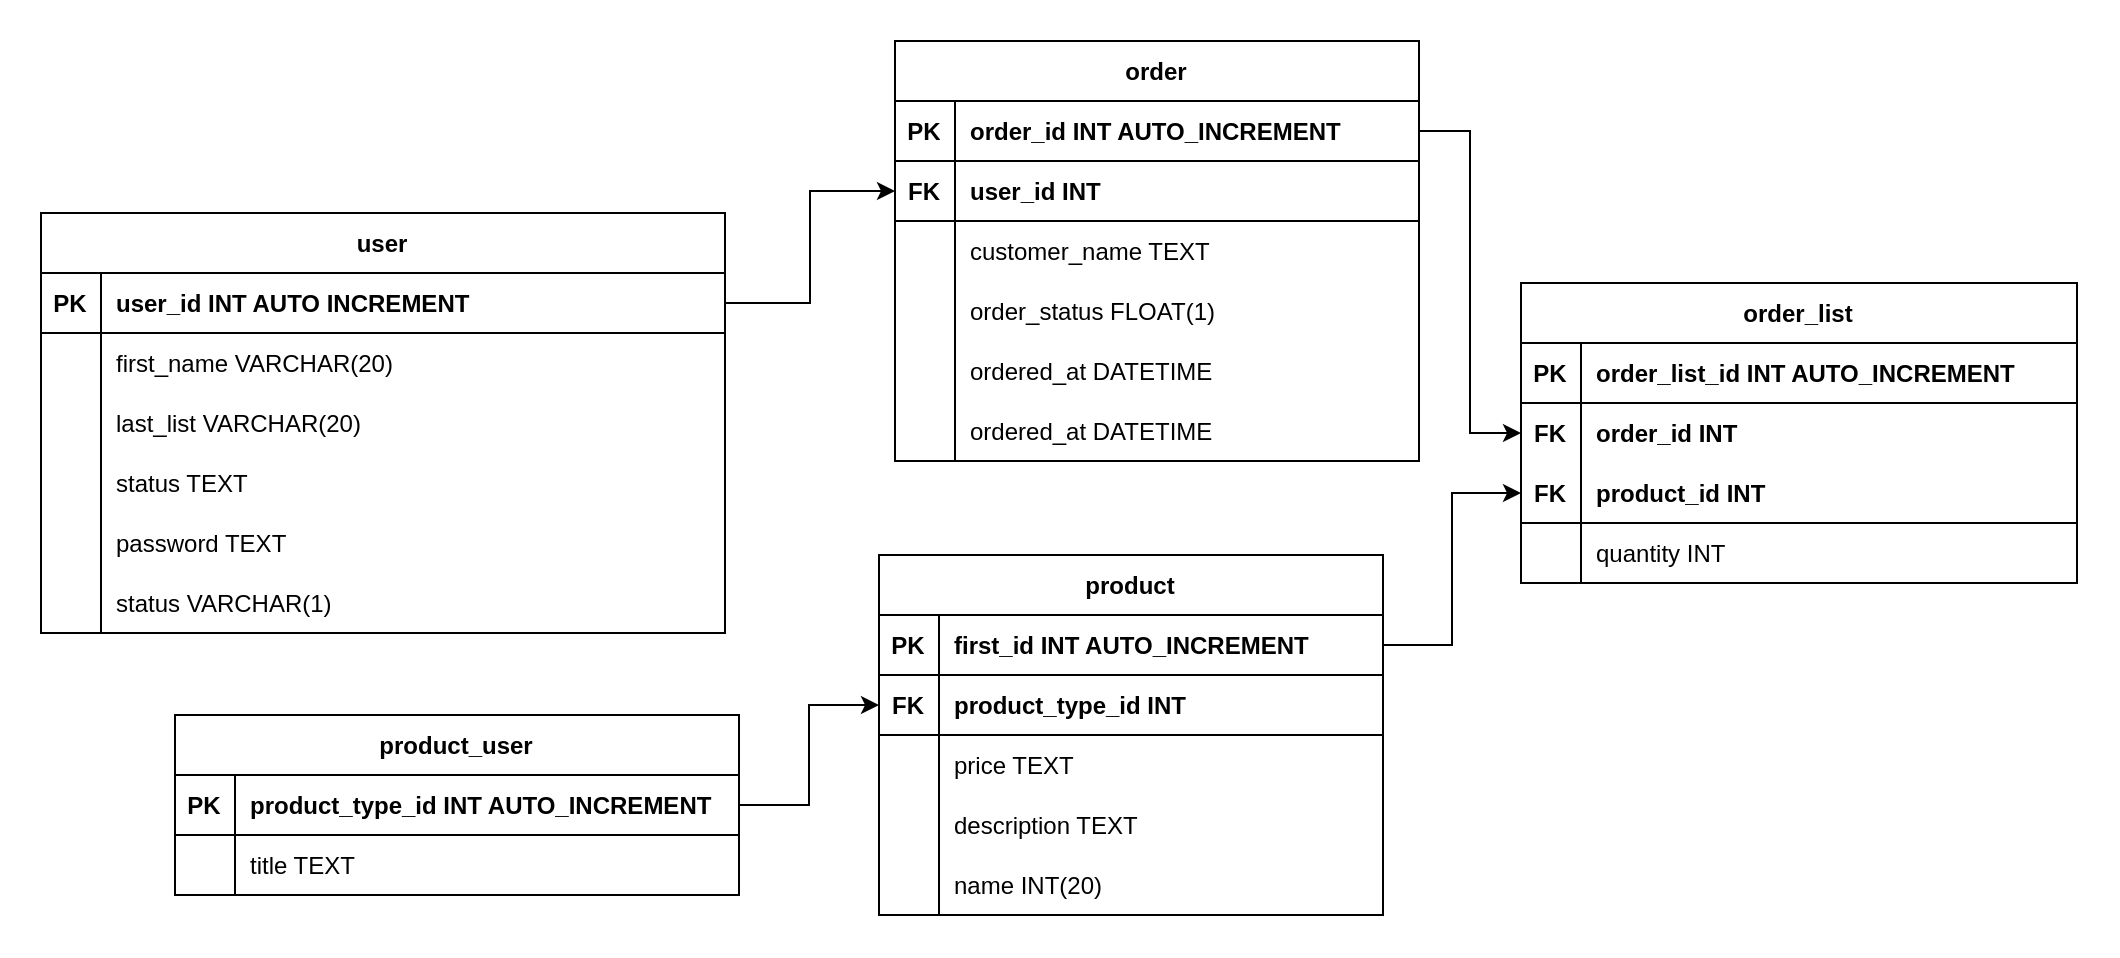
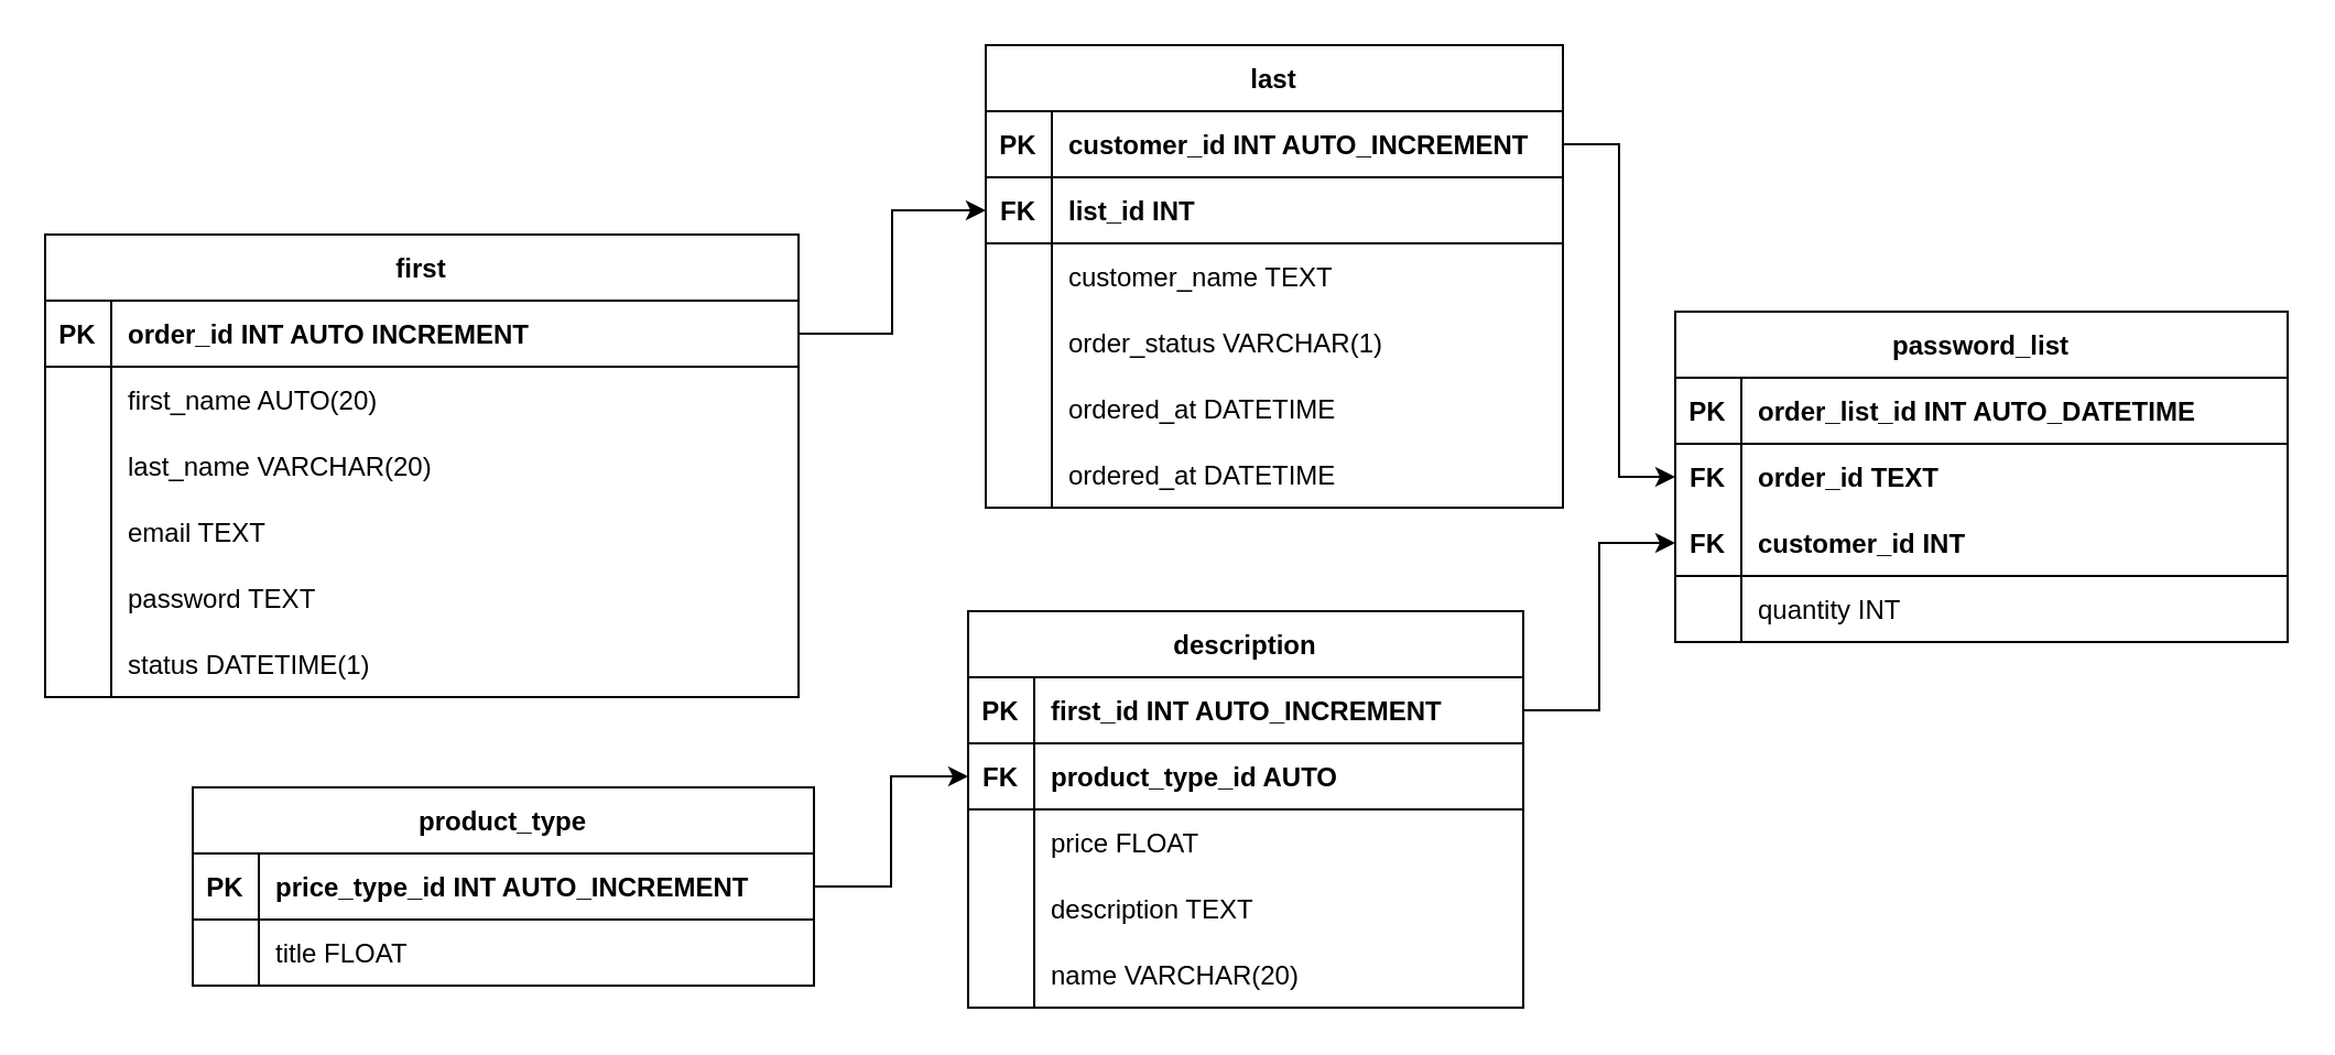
- <mxCell id="37" value="order" style="shape=table;startSize=30;container=1;collapsible=1;childLayout=tableLayout;fixedRows=1;rowLines=0;fontStyle=1;align=center;resizeLast=1;" parent="1" vertex="1"><mxGeometry x="447" y="20" width="262" height="210" as="geometry" /></mxCell>
+ <mxCell id="37" value="last" style="shape=table;startSize=30;container=1;collapsible=1;childLayout=tableLayout;fixedRows=1;rowLines=0;fontStyle=1;align=center;resizeLast=1;" parent="1" vertex="1"><mxGeometry x="447" y="20" width="262" height="210" as="geometry" /></mxCell>
- <mxCell id="40" value="order_id INT AUTO_INCREMENT" style="shape=partialRectangle;connectable=0;fillColor=none;top=0;left=0;bottom=0;right=0;align=left;spacingLeft=6;fontStyle=1;overflow=hidden;" parent="38" vertex="1"><mxGeometry x="30" width="232" height="30" as="geometry"><mxRectangle width="232" height="30" as="alternateBounds" /></mxGeometry></mxCell>
+ <mxCell id="40" value="customer_id INT AUTO_INCREMENT" style="shape=partialRectangle;connectable=0;fillColor=none;top=0;left=0;bottom=0;right=0;align=left;spacingLeft=6;fontStyle=1;overflow=hidden;" parent="38" vertex="1"><mxGeometry x="30" width="232" height="30" as="geometry"><mxRectangle width="232" height="30" as="alternateBounds" /></mxGeometry></mxCell>
- <mxCell id="43" value="user_id INT" style="shape=partialRectangle;connectable=0;fillColor=none;top=0;left=0;bottom=0;right=0;align=left;spacingLeft=6;overflow=hidden;fontStyle=1" parent="41" vertex="1"><mxGeometry x="30" width="232" height="30" as="geometry"><mxRectangle width="232" height="30" as="alternateBounds" /></mxGeometry></mxCell>
+ <mxCell id="43" value="list_id INT" style="shape=partialRectangle;connectable=0;fillColor=none;top=0;left=0;bottom=0;right=0;align=left;spacingLeft=6;overflow=hidden;fontStyle=1" parent="41" vertex="1"><mxGeometry x="30" width="232" height="30" as="geometry"><mxRectangle width="232" height="30" as="alternateBounds" /></mxGeometry></mxCell>
- <mxCell id="2" value="user" style="shape=table;startSize=30;container=1;collapsible=1;childLayout=tableLayout;fixedRows=1;rowLines=0;fontStyle=1;align=center;resizeLast=1;" parent="1" vertex="1"><mxGeometry x="20" y="106" width="342" height="210" as="geometry" /></mxCell>
+ <mxCell id="2" value="first" style="shape=table;startSize=30;container=1;collapsible=1;childLayout=tableLayout;fixedRows=1;rowLines=0;fontStyle=1;align=center;resizeLast=1;" parent="1" vertex="1"><mxGeometry x="20" y="106" width="342" height="210" as="geometry" /></mxCell>
- <mxCell id="5" value="user_id INT AUTO INCREMENT " style="shape=partialRectangle;connectable=0;fillColor=none;top=0;left=0;bottom=0;right=0;align=left;spacingLeft=6;fontStyle=1;overflow=hidden;" parent="3" vertex="1"><mxGeometry x="30" width="312" height="30" as="geometry"><mxRectangle width="312" height="30" as="alternateBounds" /></mxGeometry></mxCell>
+ <mxCell id="5" value="order_id INT AUTO INCREMENT " style="shape=partialRectangle;connectable=0;fillColor=none;top=0;left=0;bottom=0;right=0;align=left;spacingLeft=6;fontStyle=1;overflow=hidden;" parent="3" vertex="1"><mxGeometry x="30" width="312" height="30" as="geometry"><mxRectangle width="312" height="30" as="alternateBounds" /></mxGeometry></mxCell>
- <mxCell id="49" value="order_status FLOAT(1)" style="shape=partialRectangle;connectable=0;fillColor=none;top=0;left=0;bottom=0;right=0;align=left;spacingLeft=6;overflow=hidden;" parent="47" vertex="1"><mxGeometry x="30" width="232" height="30" as="geometry"><mxRectangle width="232" height="30" as="alternateBounds" /></mxGeometry></mxCell>
+ <mxCell id="49" value="order_status VARCHAR(1)" style="shape=partialRectangle;connectable=0;fillColor=none;top=0;left=0;bottom=0;right=0;align=left;spacingLeft=6;overflow=hidden;" parent="47" vertex="1"><mxGeometry x="30" width="232" height="30" as="geometry"><mxRectangle width="232" height="30" as="alternateBounds" /></mxGeometry></mxCell>
- <mxCell id="56" value="order_list" style="shape=table;startSize=30;container=1;collapsible=1;childLayout=tableLayout;fixedRows=1;rowLines=0;fontStyle=1;align=center;resizeLast=1;" parent="1" vertex="1"><mxGeometry x="760" y="141" width="278" height="150" as="geometry" /></mxCell>
+ <mxCell id="56" value="password_list" style="shape=table;startSize=30;container=1;collapsible=1;childLayout=tableLayout;fixedRows=1;rowLines=0;fontStyle=1;align=center;resizeLast=1;" parent="1" vertex="1"><mxGeometry x="760" y="141" width="278" height="150" as="geometry" /></mxCell>
- <mxCell id="8" value="first_name VARCHAR(20)" style="shape=partialRectangle;connectable=0;fillColor=none;top=0;left=0;bottom=0;right=0;align=left;spacingLeft=6;overflow=hidden;" parent="6" vertex="1"><mxGeometry x="30" width="312" height="30" as="geometry"><mxRectangle width="312" height="30" as="alternateBounds" /></mxGeometry></mxCell>
+ <mxCell id="8" value="first_name AUTO(20)" style="shape=partialRectangle;connectable=0;fillColor=none;top=0;left=0;bottom=0;right=0;align=left;spacingLeft=6;overflow=hidden;" parent="6" vertex="1"><mxGeometry x="30" width="312" height="30" as="geometry"><mxRectangle width="312" height="30" as="alternateBounds" /></mxGeometry></mxCell>
- <mxCell id="59" value="order_list_id INT AUTO_INCREMENT" style="shape=partialRectangle;connectable=0;fillColor=none;top=0;left=0;bottom=0;right=0;align=left;spacingLeft=6;fontStyle=1;overflow=hidden;" parent="57" vertex="1"><mxGeometry x="30" width="248" height="30" as="geometry"><mxRectangle width="248" height="30" as="alternateBounds" /></mxGeometry></mxCell>
+ <mxCell id="59" value="order_list_id INT AUTO_DATETIME" style="shape=partialRectangle;connectable=0;fillColor=none;top=0;left=0;bottom=0;right=0;align=left;spacingLeft=6;fontStyle=1;overflow=hidden;" parent="57" vertex="1"><mxGeometry x="30" width="248" height="30" as="geometry"><mxRectangle width="248" height="30" as="alternateBounds" /></mxGeometry></mxCell>
- <mxCell id="11" value="last_list VARCHAR(20)" style="shape=partialRectangle;connectable=0;fillColor=none;top=0;left=0;bottom=0;right=0;align=left;spacingLeft=6;overflow=hidden;" parent="9" vertex="1"><mxGeometry x="30" width="312" height="30" as="geometry"><mxRectangle width="312" height="30" as="alternateBounds" /></mxGeometry></mxCell>
+ <mxCell id="11" value="last_name VARCHAR(20)" style="shape=partialRectangle;connectable=0;fillColor=none;top=0;left=0;bottom=0;right=0;align=left;spacingLeft=6;overflow=hidden;" parent="9" vertex="1"><mxGeometry x="30" width="312" height="30" as="geometry"><mxRectangle width="312" height="30" as="alternateBounds" /></mxGeometry></mxCell>
- <mxCell id="62" value="order_id INT" style="shape=partialRectangle;connectable=0;fillColor=none;top=0;left=0;bottom=0;right=0;align=left;spacingLeft=6;overflow=hidden;fontStyle=1" parent="60" vertex="1"><mxGeometry x="30" width="248" height="30" as="geometry"><mxRectangle width="248" height="30" as="alternateBounds" /></mxGeometry></mxCell>
+ <mxCell id="62" value="order_id TEXT" style="shape=partialRectangle;connectable=0;fillColor=none;top=0;left=0;bottom=0;right=0;align=left;spacingLeft=6;overflow=hidden;fontStyle=1" parent="60" vertex="1"><mxGeometry x="30" width="248" height="30" as="geometry"><mxRectangle width="248" height="30" as="alternateBounds" /></mxGeometry></mxCell>
- <mxCell id="14" value="status TEXT" style="shape=partialRectangle;connectable=0;fillColor=none;top=0;left=0;bottom=0;right=0;align=left;spacingLeft=6;overflow=hidden;" parent="12" vertex="1"><mxGeometry x="30" width="312" height="30" as="geometry"><mxRectangle width="312" height="30" as="alternateBounds" /></mxGeometry></mxCell>
+ <mxCell id="14" value="email TEXT" style="shape=partialRectangle;connectable=0;fillColor=none;top=0;left=0;bottom=0;right=0;align=left;spacingLeft=6;overflow=hidden;" parent="12" vertex="1"><mxGeometry x="30" width="312" height="30" as="geometry"><mxRectangle width="312" height="30" as="alternateBounds" /></mxGeometry></mxCell>
- <mxCell id="65" value="product_id INT" style="shape=partialRectangle;connectable=0;fillColor=none;top=0;left=0;bottom=0;right=0;align=left;spacingLeft=6;overflow=hidden;fontStyle=1" parent="63" vertex="1"><mxGeometry x="30" width="248" height="30" as="geometry"><mxRectangle width="248" height="30" as="alternateBounds" /></mxGeometry></mxCell>
+ <mxCell id="65" value="customer_id INT" style="shape=partialRectangle;connectable=0;fillColor=none;top=0;left=0;bottom=0;right=0;align=left;spacingLeft=6;overflow=hidden;fontStyle=1" parent="63" vertex="1"><mxGeometry x="30" width="248" height="30" as="geometry"><mxRectangle width="248" height="30" as="alternateBounds" /></mxGeometry></mxCell>
- <mxCell id="21" value="product" style="shape=table;startSize=30;container=1;collapsible=1;childLayout=tableLayout;fixedRows=1;rowLines=0;fontStyle=1;align=center;resizeLast=1;" parent="1" vertex="1"><mxGeometry x="439" y="277" width="252" height="180" as="geometry" /></mxCell>
+ <mxCell id="21" value="description" style="shape=table;startSize=30;container=1;collapsible=1;childLayout=tableLayout;fixedRows=1;rowLines=0;fontStyle=1;align=center;resizeLast=1;" parent="1" vertex="1"><mxGeometry x="439" y="277" width="252" height="180" as="geometry" /></mxCell>
- <mxCell id="20" value="status VARCHAR(1)" style="shape=partialRectangle;connectable=0;fillColor=none;top=0;left=0;bottom=0;right=0;align=left;spacingLeft=6;overflow=hidden;" parent="18" vertex="1"><mxGeometry x="30" width="312" height="30" as="geometry"><mxRectangle width="312" height="30" as="alternateBounds" /></mxGeometry></mxCell>
+ <mxCell id="20" value="status DATETIME(1)" style="shape=partialRectangle;connectable=0;fillColor=none;top=0;left=0;bottom=0;right=0;align=left;spacingLeft=6;overflow=hidden;" parent="18" vertex="1"><mxGeometry x="30" width="312" height="30" as="geometry"><mxRectangle width="312" height="30" as="alternateBounds" /></mxGeometry></mxCell>
- <mxCell id="27" value="product_type_id INT" style="shape=partialRectangle;connectable=0;fillColor=none;top=0;left=0;bottom=0;right=0;align=left;spacingLeft=6;overflow=hidden;fontStyle=1" parent="25" vertex="1"><mxGeometry x="30" width="222" height="30" as="geometry"><mxRectangle width="222" height="30" as="alternateBounds" /></mxGeometry></mxCell>
+ <mxCell id="27" value="product_type_id AUTO" style="shape=partialRectangle;connectable=0;fillColor=none;top=0;left=0;bottom=0;right=0;align=left;spacingLeft=6;overflow=hidden;fontStyle=1" parent="25" vertex="1"><mxGeometry x="30" width="222" height="30" as="geometry"><mxRectangle width="222" height="30" as="alternateBounds" /></mxGeometry></mxCell>
- <mxCell id="72" value="product_user" style="shape=table;startSize=30;container=1;collapsible=1;childLayout=tableLayout;fixedRows=1;rowLines=0;fontStyle=1;align=center;resizeLast=1;" parent="1" vertex="1"><mxGeometry x="87" y="357" width="282" height="90" as="geometry" /></mxCell>
+ <mxCell id="72" value="product_type" style="shape=table;startSize=30;container=1;collapsible=1;childLayout=tableLayout;fixedRows=1;rowLines=0;fontStyle=1;align=center;resizeLast=1;" parent="1" vertex="1"><mxGeometry x="87" y="357" width="282" height="90" as="geometry" /></mxCell>
- <mxCell id="30" value="price TEXT" style="shape=partialRectangle;connectable=0;fillColor=none;top=0;left=0;bottom=0;right=0;align=left;spacingLeft=6;overflow=hidden;" parent="28" vertex="1"><mxGeometry x="30" width="222" height="30" as="geometry"><mxRectangle width="222" height="30" as="alternateBounds" /></mxGeometry></mxCell>
+ <mxCell id="30" value="price FLOAT" style="shape=partialRectangle;connectable=0;fillColor=none;top=0;left=0;bottom=0;right=0;align=left;spacingLeft=6;overflow=hidden;" parent="28" vertex="1"><mxGeometry x="30" width="222" height="30" as="geometry"><mxRectangle width="222" height="30" as="alternateBounds" /></mxGeometry></mxCell>
- <mxCell id="75" value="product_type_id INT AUTO_INCREMENT" style="shape=partialRectangle;connectable=0;fillColor=none;top=0;left=0;bottom=0;right=0;align=left;spacingLeft=6;fontStyle=1;overflow=hidden;" parent="73" vertex="1"><mxGeometry x="30" width="252" height="30" as="geometry"><mxRectangle width="252" height="30" as="alternateBounds" /></mxGeometry></mxCell>
+ <mxCell id="75" value="price_type_id INT AUTO_INCREMENT" style="shape=partialRectangle;connectable=0;fillColor=none;top=0;left=0;bottom=0;right=0;align=left;spacingLeft=6;fontStyle=1;overflow=hidden;" parent="73" vertex="1"><mxGeometry x="30" width="252" height="30" as="geometry"><mxRectangle width="252" height="30" as="alternateBounds" /></mxGeometry></mxCell>
- <mxCell id="78" value="title TEXT" style="shape=partialRectangle;connectable=0;fillColor=none;top=0;left=0;bottom=0;right=0;align=left;spacingLeft=6;overflow=hidden;" parent="76" vertex="1"><mxGeometry x="30" width="252" height="30" as="geometry"><mxRectangle width="252" height="30" as="alternateBounds" /></mxGeometry></mxCell>
+ <mxCell id="78" value="title FLOAT" style="shape=partialRectangle;connectable=0;fillColor=none;top=0;left=0;bottom=0;right=0;align=left;spacingLeft=6;overflow=hidden;" parent="76" vertex="1"><mxGeometry x="30" width="252" height="30" as="geometry"><mxRectangle width="252" height="30" as="alternateBounds" /></mxGeometry></mxCell>
- <mxCell id="36" value="name INT(20)" style="shape=partialRectangle;connectable=0;fillColor=none;top=0;left=0;bottom=0;right=0;align=left;spacingLeft=6;overflow=hidden;" parent="34" vertex="1"><mxGeometry x="30" width="222" height="30" as="geometry"><mxRectangle width="222" height="30" as="alternateBounds" /></mxGeometry></mxCell>
+ <mxCell id="36" value="name VARCHAR(20)" style="shape=partialRectangle;connectable=0;fillColor=none;top=0;left=0;bottom=0;right=0;align=left;spacingLeft=6;overflow=hidden;" parent="34" vertex="1"><mxGeometry x="30" width="222" height="30" as="geometry"><mxRectangle width="222" height="30" as="alternateBounds" /></mxGeometry></mxCell>
